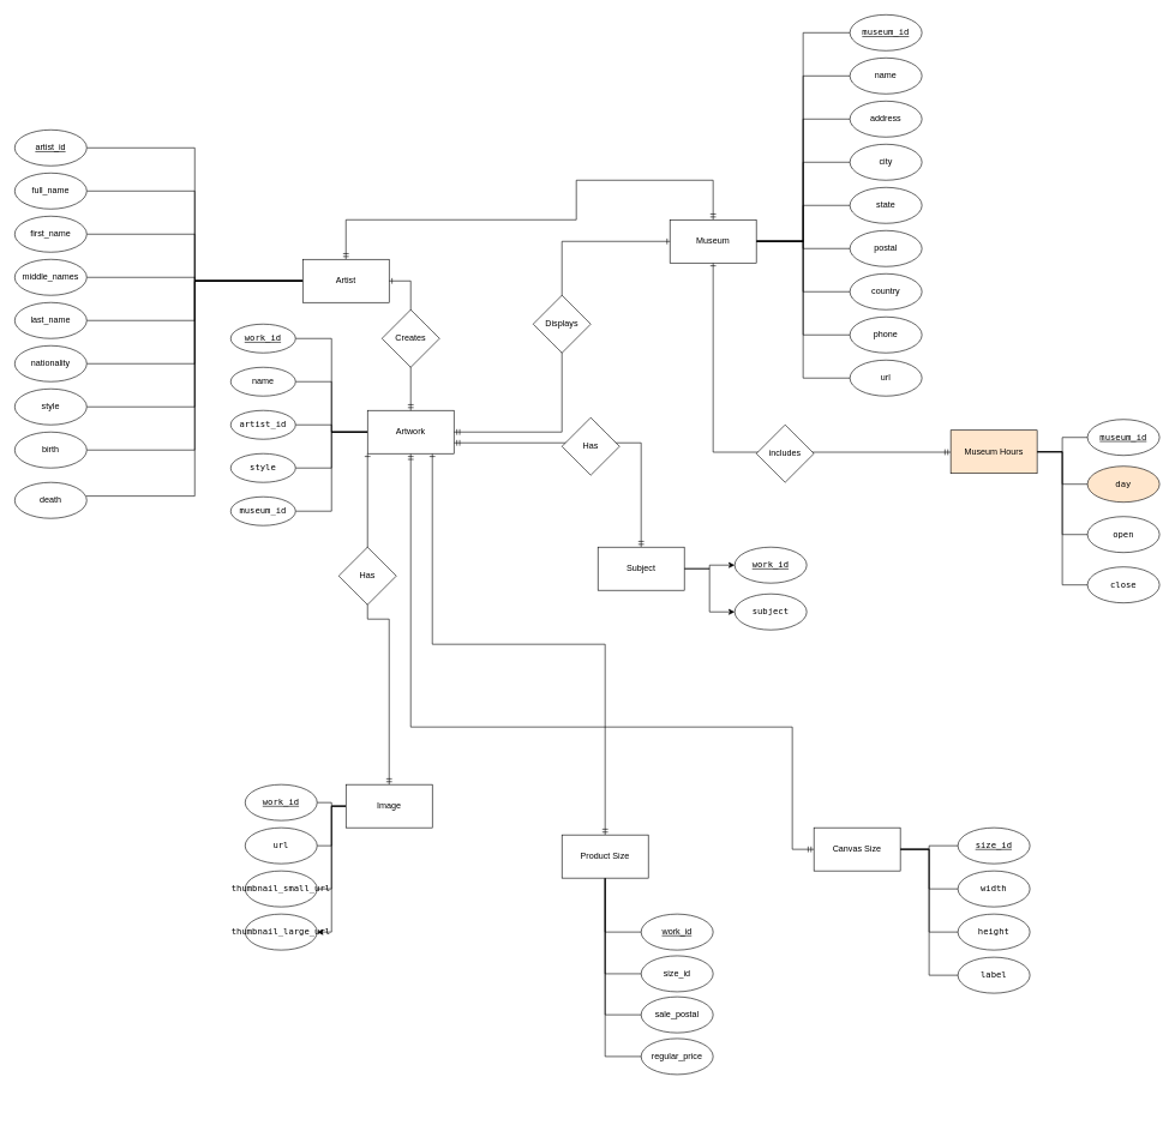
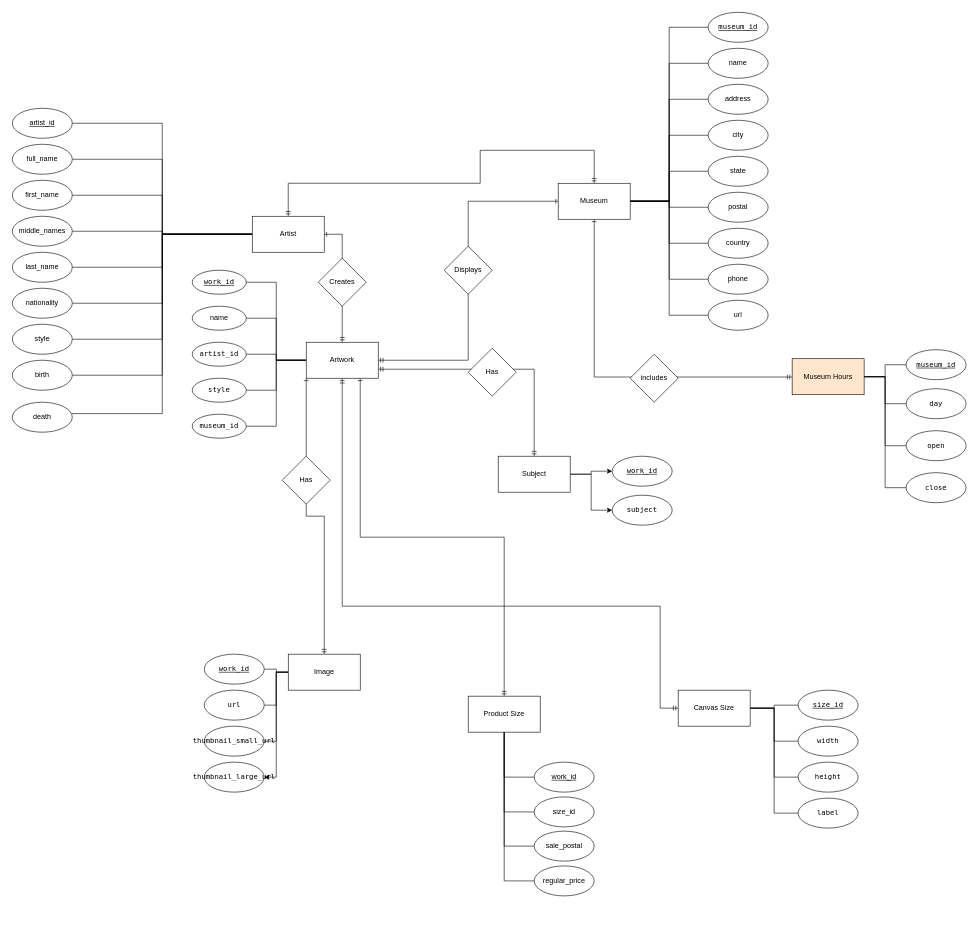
- <mxCell id="80" value="&lt;code&gt;day&lt;/code&gt;" style="ellipse;whiteSpace=wrap;html=1;fillColor=#ffe6cc;" vertex="1" parent="73"><mxGeometry x="190" y="65" width="100" height="50" as="geometry" /></mxCell>
+ <mxCell id="80" value="&lt;code&gt;day&lt;/code&gt;" style="ellipse;whiteSpace=wrap;html=1;" vertex="1" parent="73"><mxGeometry x="190" y="65" width="100" height="50" as="geometry" /></mxCell>
